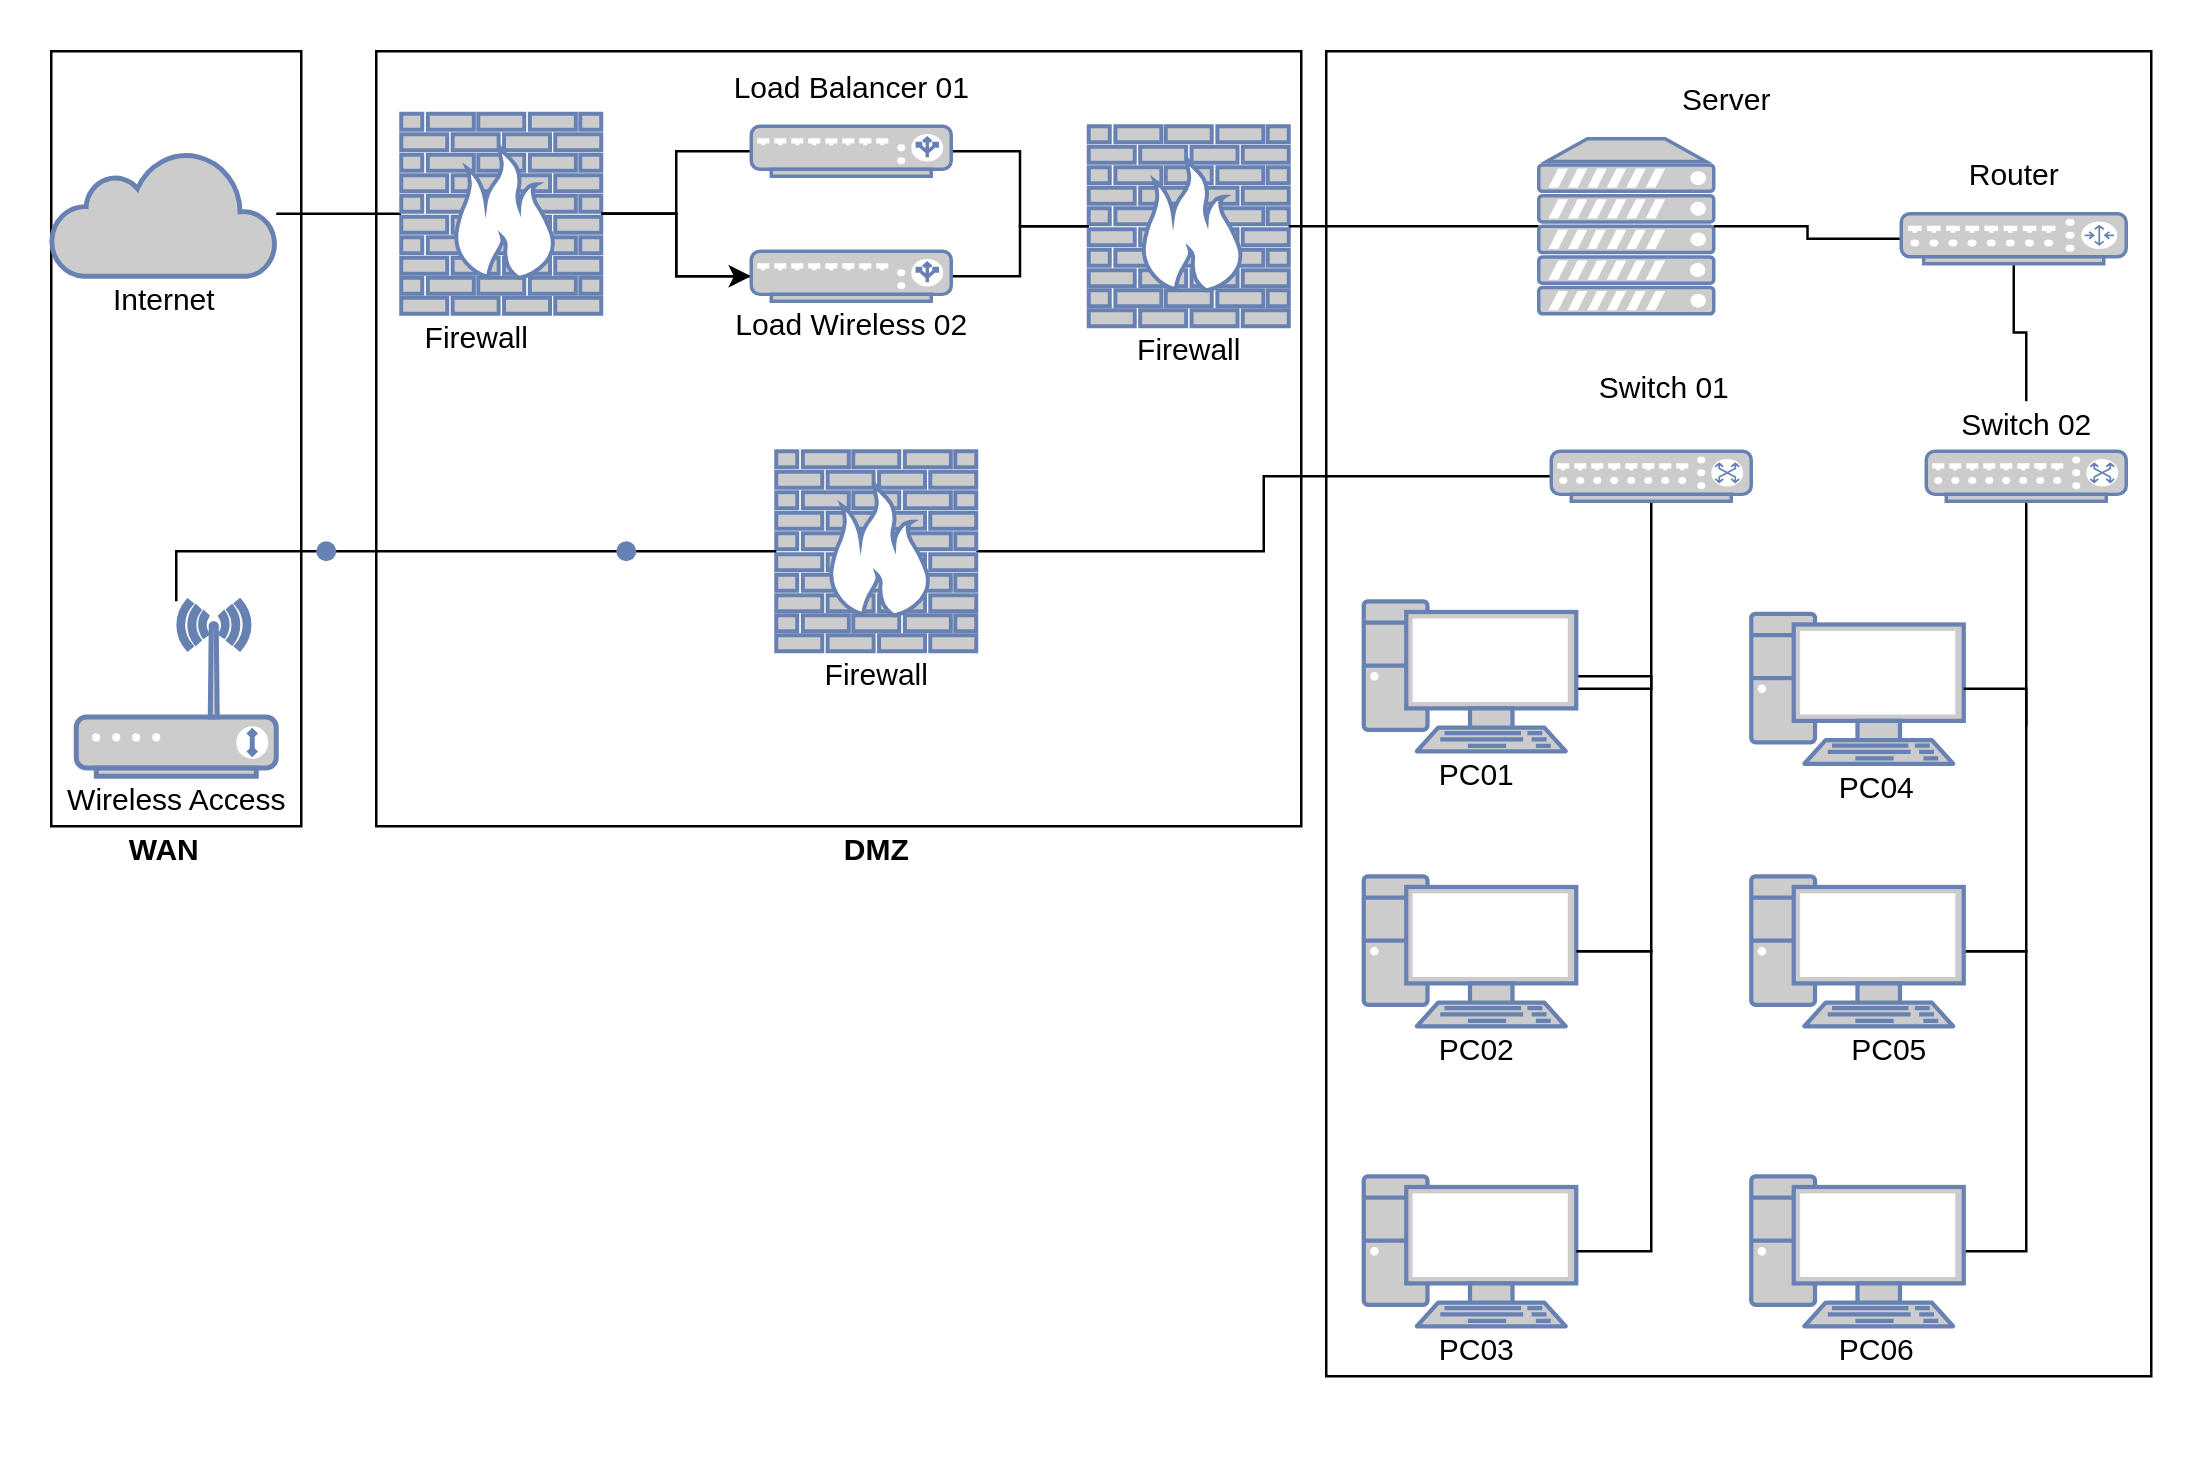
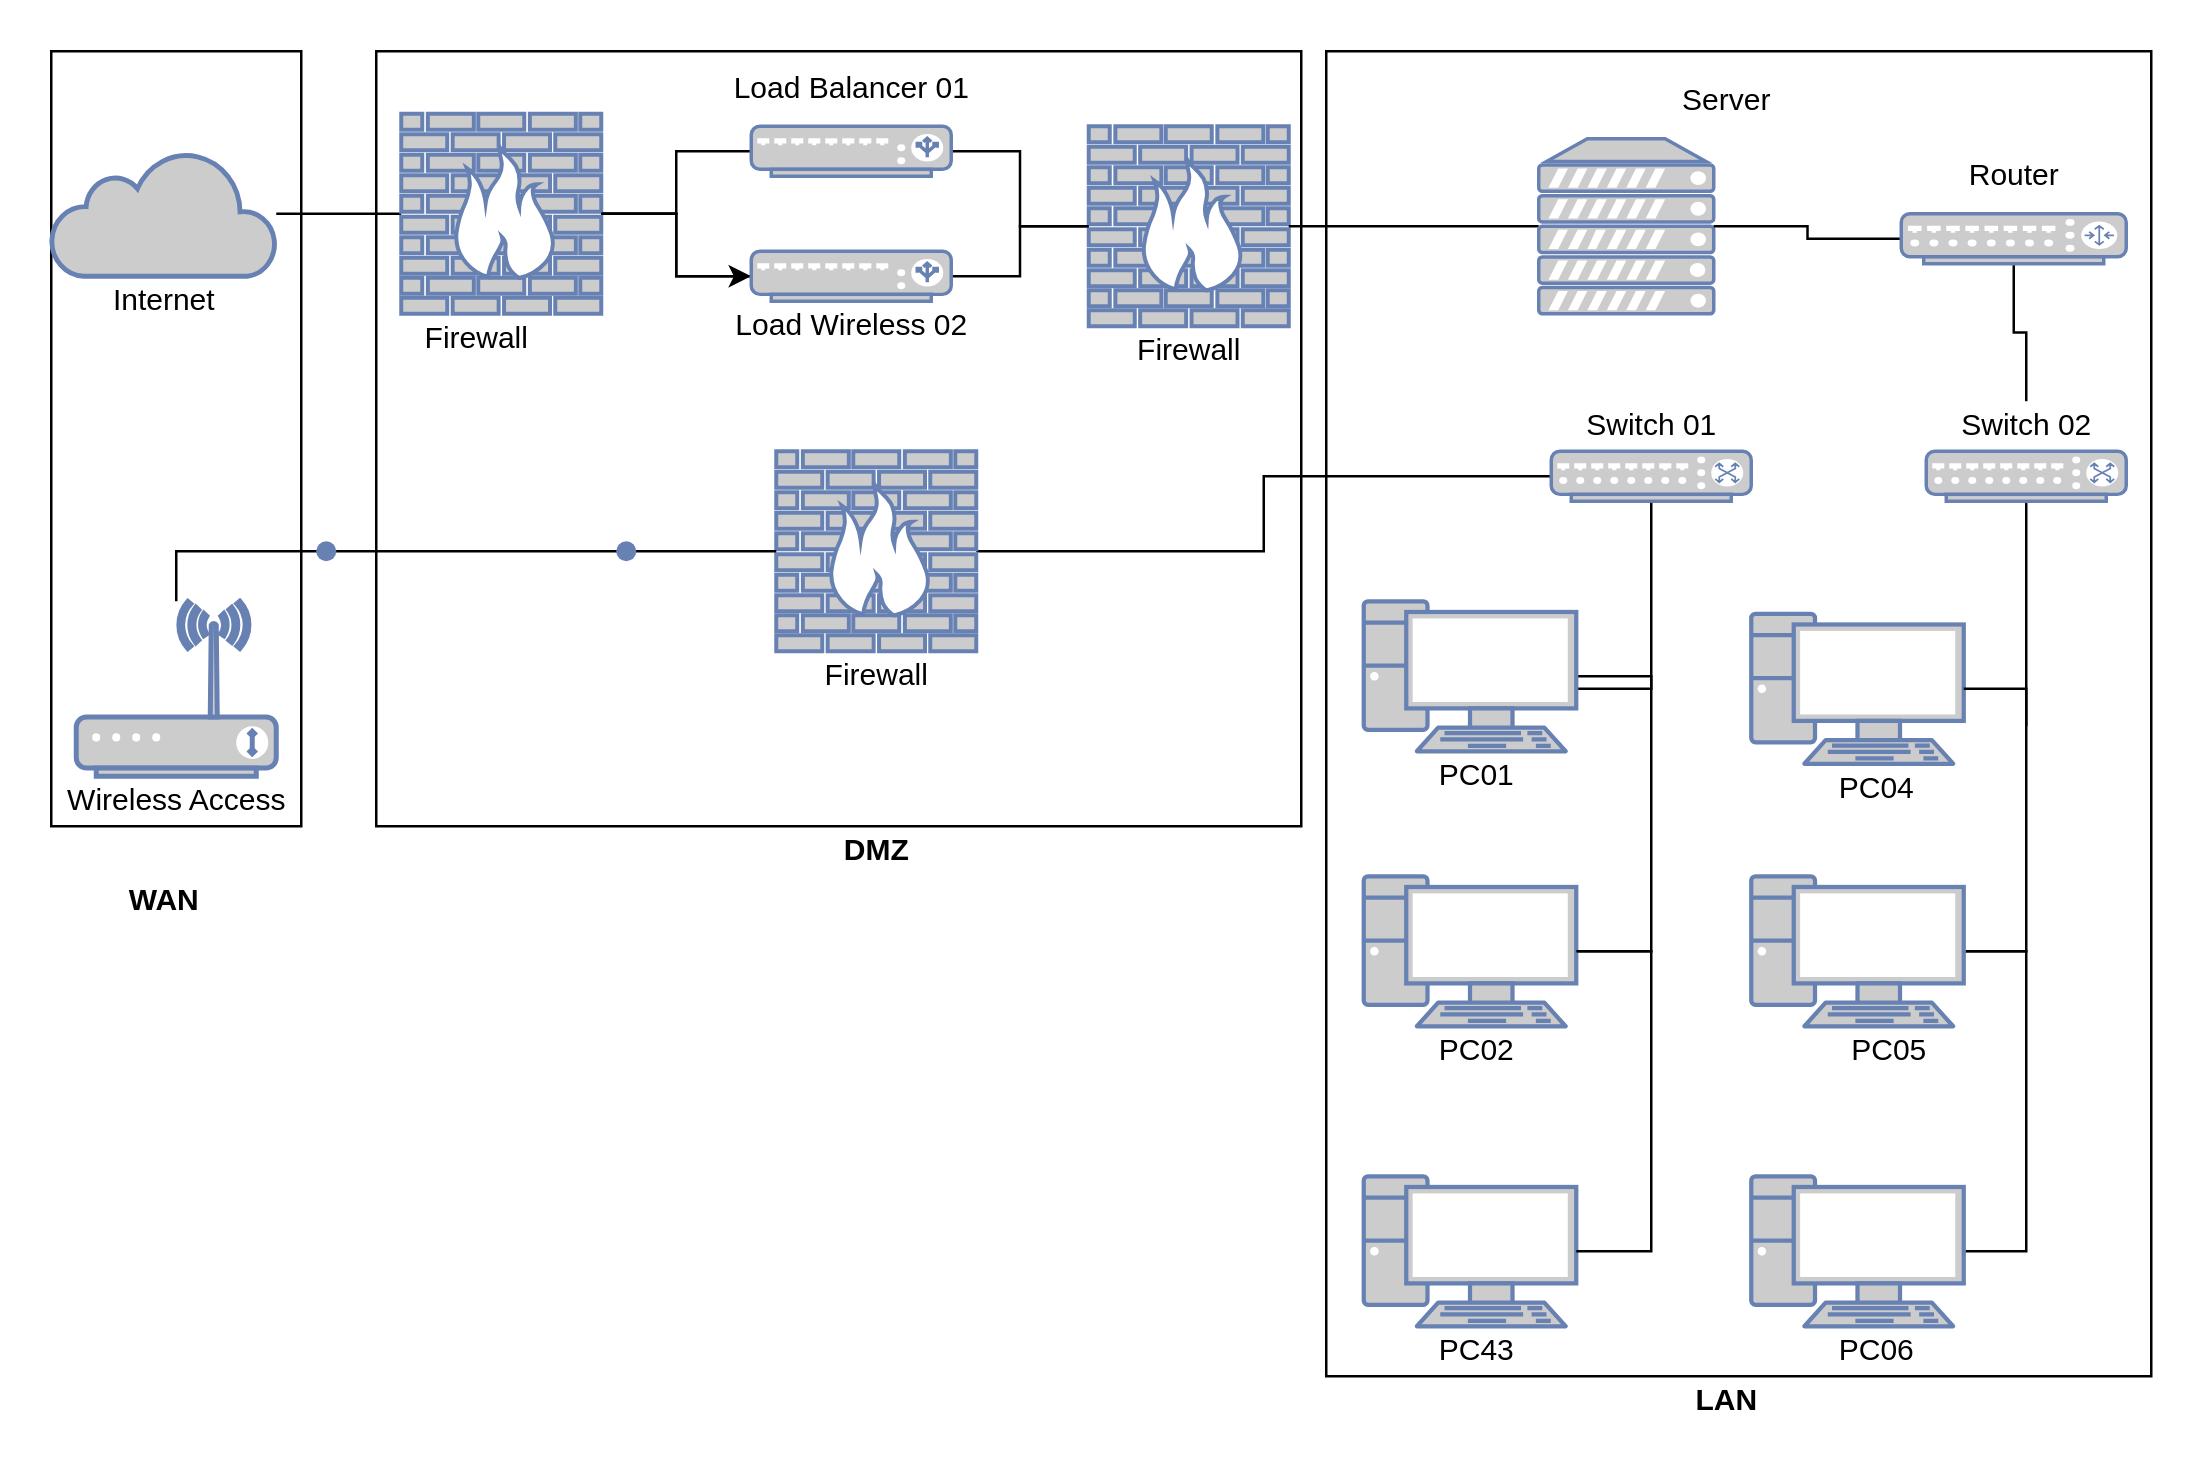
- <mxCell id="53" value="Switch 01" style="text;html=1;resizable=0;autosize=1;align=center;verticalAlign=middle;points=[];fillColor=none;strokeColor=none;rounded=0;" parent="1" vertex="1"><mxGeometry x="630" y="145" width="70" height="20" as="geometry" /></mxCell>
+ <mxCell id="53" value="Switch 01" style="text;html=1;resizable=0;autosize=1;align=center;verticalAlign=middle;points=[];fillColor=none;strokeColor=none;rounded=0;" parent="1" vertex="1"><mxGeometry x="625" y="160" width="70" height="20" as="geometry" /></mxCell>
- <mxCell id="61" value="&lt;b&gt;WAN&lt;/b&gt;" style="text;html=1;resizable=0;autosize=1;align=center;verticalAlign=middle;points=[];fillColor=none;strokeColor=none;rounded=0;" parent="1" vertex="1"><mxGeometry x="45" y="330" width="40" height="20" as="geometry" /></mxCell>
+ <mxCell id="61" value="&lt;b&gt;WAN&lt;/b&gt;" style="text;html=1;resizable=0;autosize=1;align=center;verticalAlign=middle;points=[];fillColor=none;strokeColor=none;rounded=0;" parent="1" vertex="1"><mxGeometry x="45" y="350" width="40" height="20" as="geometry" /></mxCell>
- <mxCell id="56" value="PC03" style="text;html=1;resizable=0;autosize=1;align=center;verticalAlign=middle;points=[];fillColor=none;strokeColor=none;rounded=0;" parent="1" vertex="1"><mxGeometry x="565" y="530" width="50" height="20" as="geometry" /></mxCell>
+ <mxCell id="56" value="PC43" style="text;html=1;resizable=0;autosize=1;align=center;verticalAlign=middle;points=[];fillColor=none;strokeColor=none;rounded=0;" parent="1" vertex="1"><mxGeometry x="565" y="530" width="50" height="20" as="geometry" /></mxCell>
+ <mxCell id="62" value="&lt;b&gt;LAN&lt;/b&gt;" style="text;html=1;resizable=0;autosize=1;align=center;verticalAlign=middle;points=[];fillColor=none;strokeColor=none;rounded=0;" parent="1" vertex="1"><mxGeometry x="670" y="550" width="40" height="20" as="geometry" /></mxCell>
